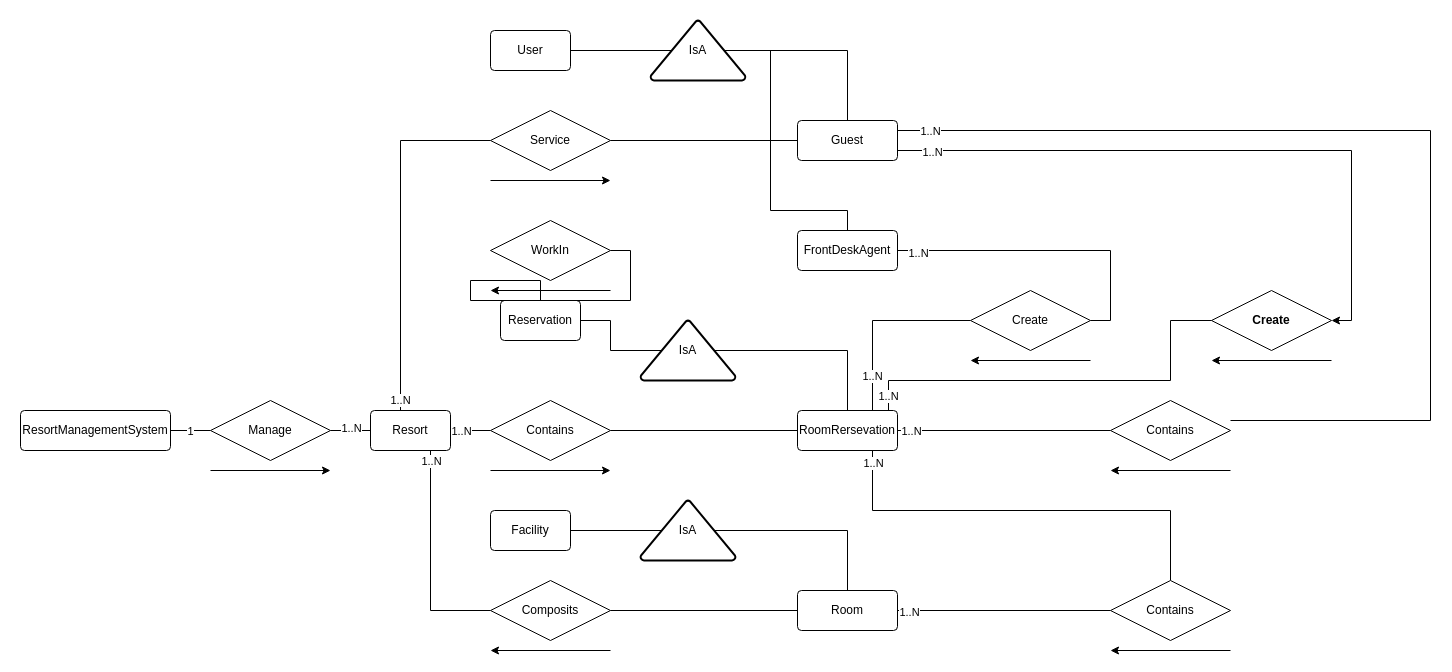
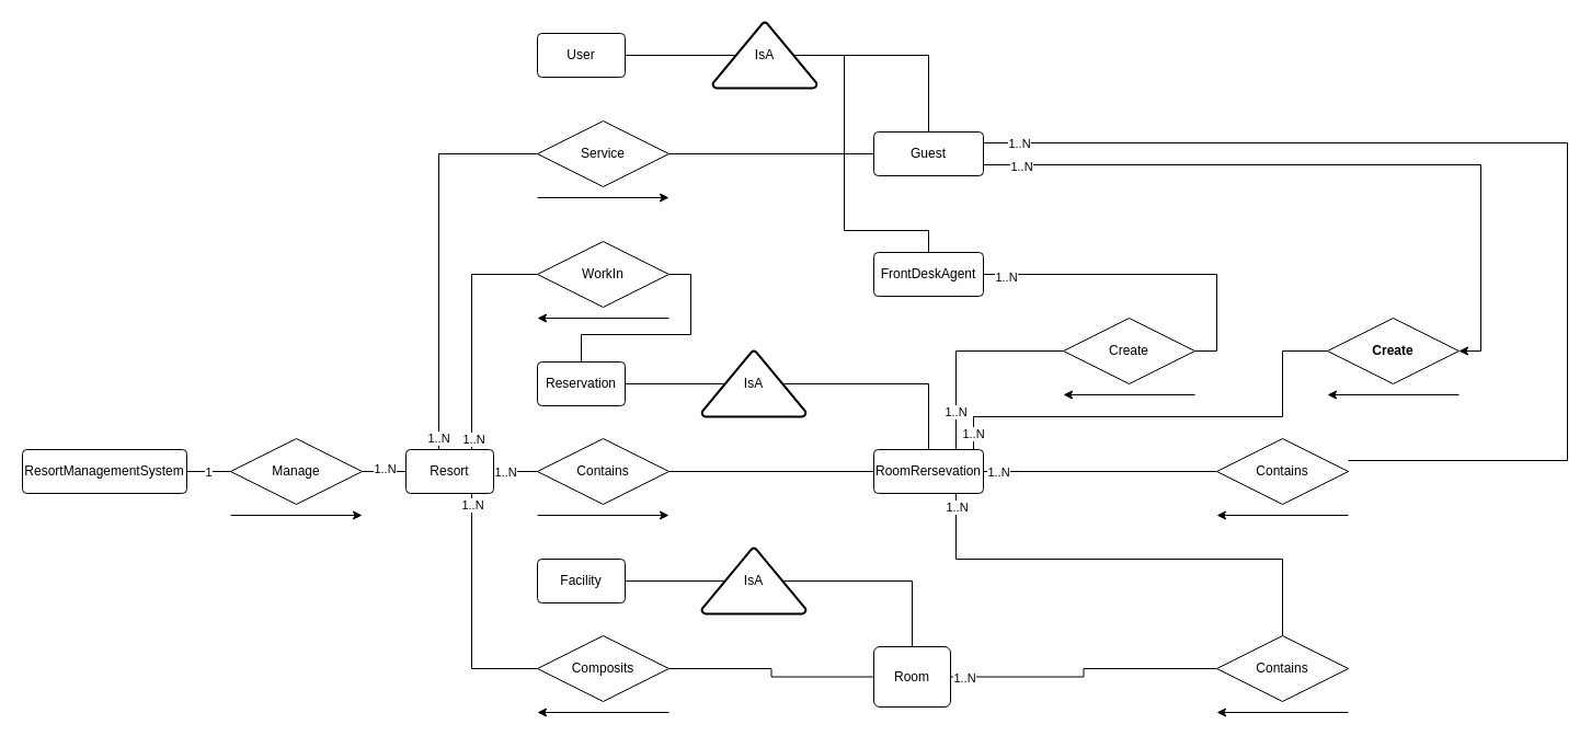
+ <mxCell id="8" style="edgeStyle=orthogonalEdgeStyle;rounded=0;orthogonalLoop=1;jettySize=auto;html=1;exitX=0.75;exitY=0;exitDx=0;exitDy=0;entryX=0;entryY=0.5;entryDx=0;entryDy=0;endArrow=none;endFill=0;" edge="1" parent="1" source="10" target="56"><mxGeometry relative="1" as="geometry" /></mxCell>
+ <mxCell id="9" value="1..N" style="edgeLabel;html=1;align=center;verticalAlign=middle;resizable=0;points=[];" vertex="1" connectable="0" parent="8"><mxGeometry x="-0.746" y="-1" relative="1" as="geometry"><mxPoint y="18" as="offset" /></mxGeometry></mxCell>
- <mxCell id="23" value="Reservation" style="rounded=1;arcSize=10;whiteSpace=wrap;html=1;align=center;" vertex="1" parent="1"><mxGeometry x="500" y="300" width="80" height="40" as="geometry" /></mxCell>
+ <mxCell id="23" value="Reservation" style="rounded=1;arcSize=10;whiteSpace=wrap;html=1;align=center;" vertex="1" parent="1"><mxGeometry x="490" y="330" width="80" height="40" as="geometry" /></mxCell>
- <mxCell id="32" value="Room" style="rounded=1;arcSize=10;whiteSpace=wrap;html=1;align=center;" vertex="1" parent="1"><mxGeometry x="797" y="590" width="100" height="40" as="geometry" /></mxCell>
+ <mxCell id="32" value="Room" style="rounded=1;arcSize=10;whiteSpace=wrap;html=1;align=center;" vertex="1" parent="1"><mxGeometry x="797" y="590" width="70" height="55" as="geometry" /></mxCell>
